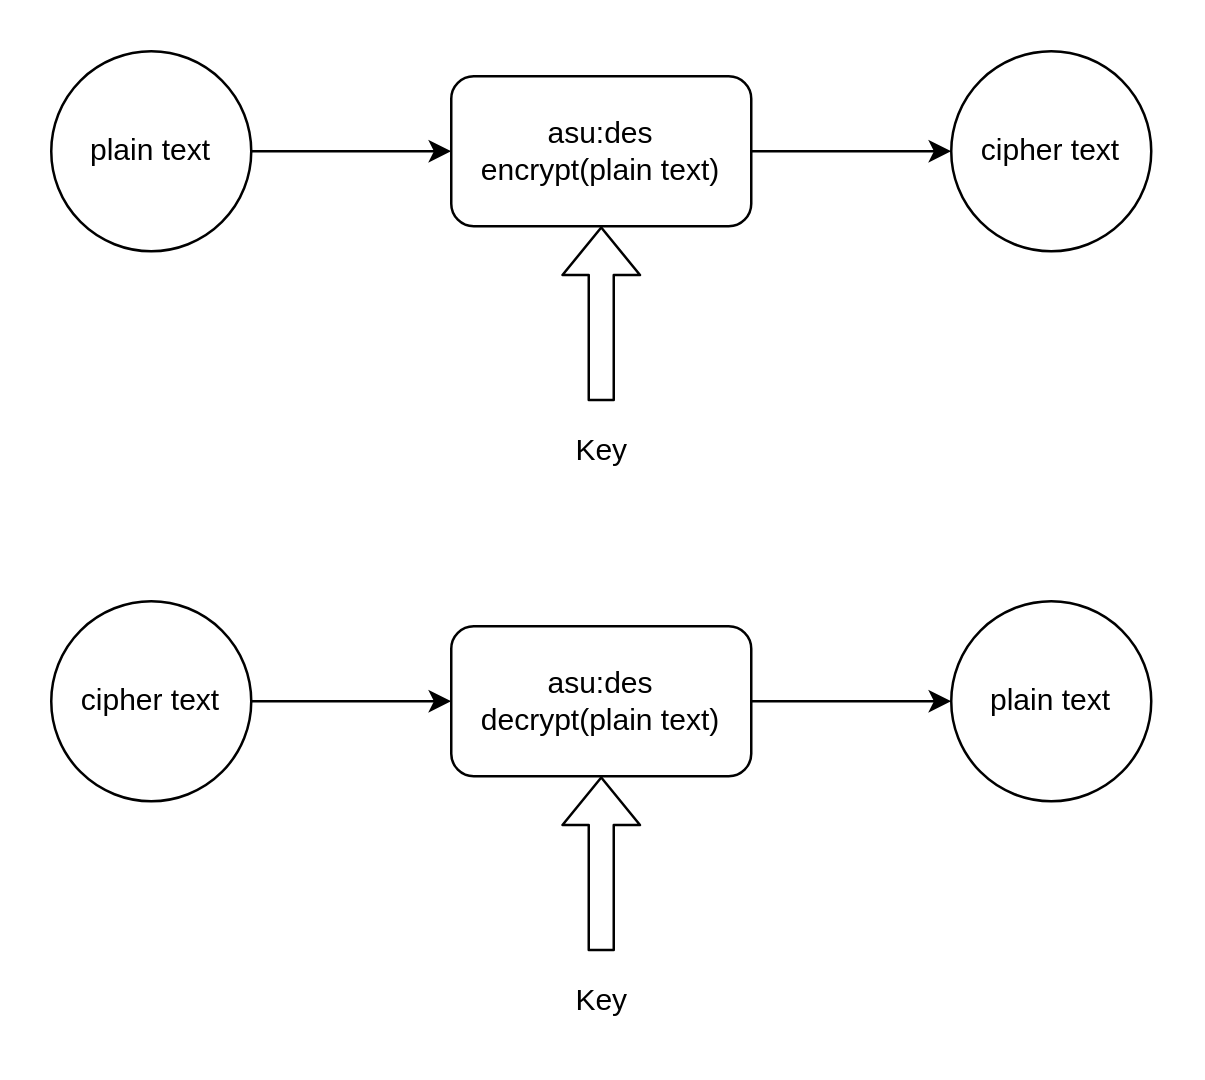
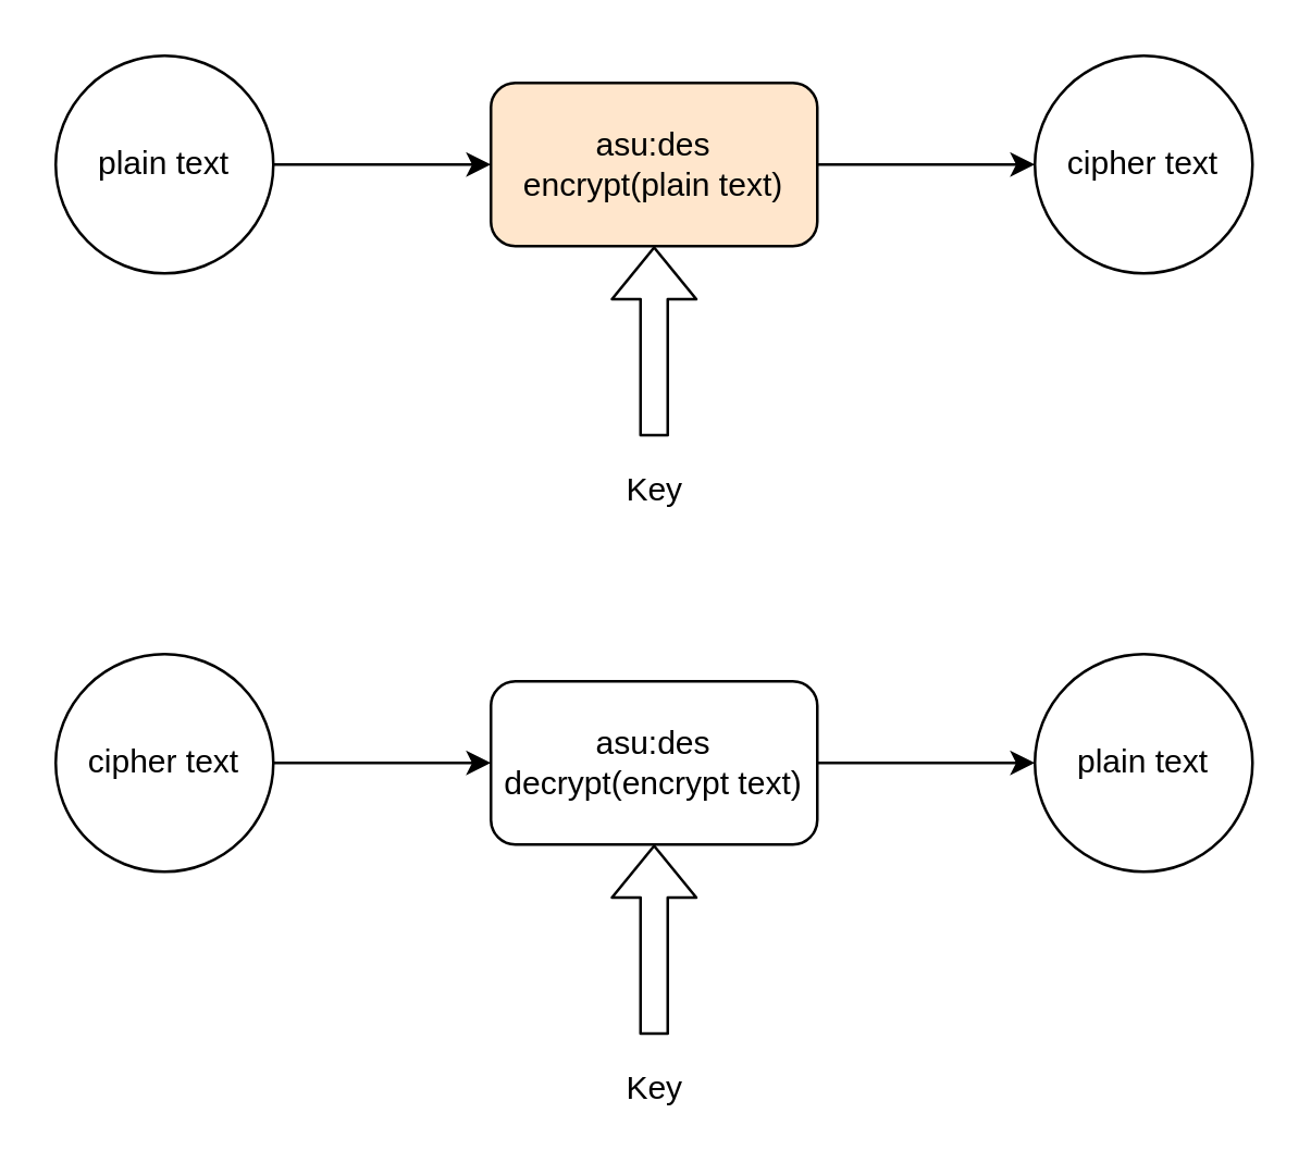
- <mxCell id="3" value="asu:des&lt;br&gt;encrypt(plain text)" style="rounded=1;whiteSpace=wrap;html=1;" vertex="1" parent="1"><mxGeometry x="180" y="30" width="120" height="60" as="geometry" /></mxCell>
+ <mxCell id="3" value="asu:des&lt;br&gt;encrypt(plain text)" style="rounded=1;whiteSpace=wrap;html=1;fillColor=#ffe6cc;" vertex="1" parent="1"><mxGeometry x="180" y="30" width="120" height="60" as="geometry" /></mxCell>
- <mxCell id="10" value="asu:des&lt;br&gt;decrypt(plain text)" style="rounded=1;whiteSpace=wrap;html=1;" vertex="1" parent="1"><mxGeometry x="180" y="250" width="120" height="60" as="geometry" /></mxCell>
+ <mxCell id="10" value="asu:des&lt;br&gt;decrypt(encrypt text)" style="rounded=1;whiteSpace=wrap;html=1;" vertex="1" parent="1"><mxGeometry x="180" y="250" width="120" height="60" as="geometry" /></mxCell>
